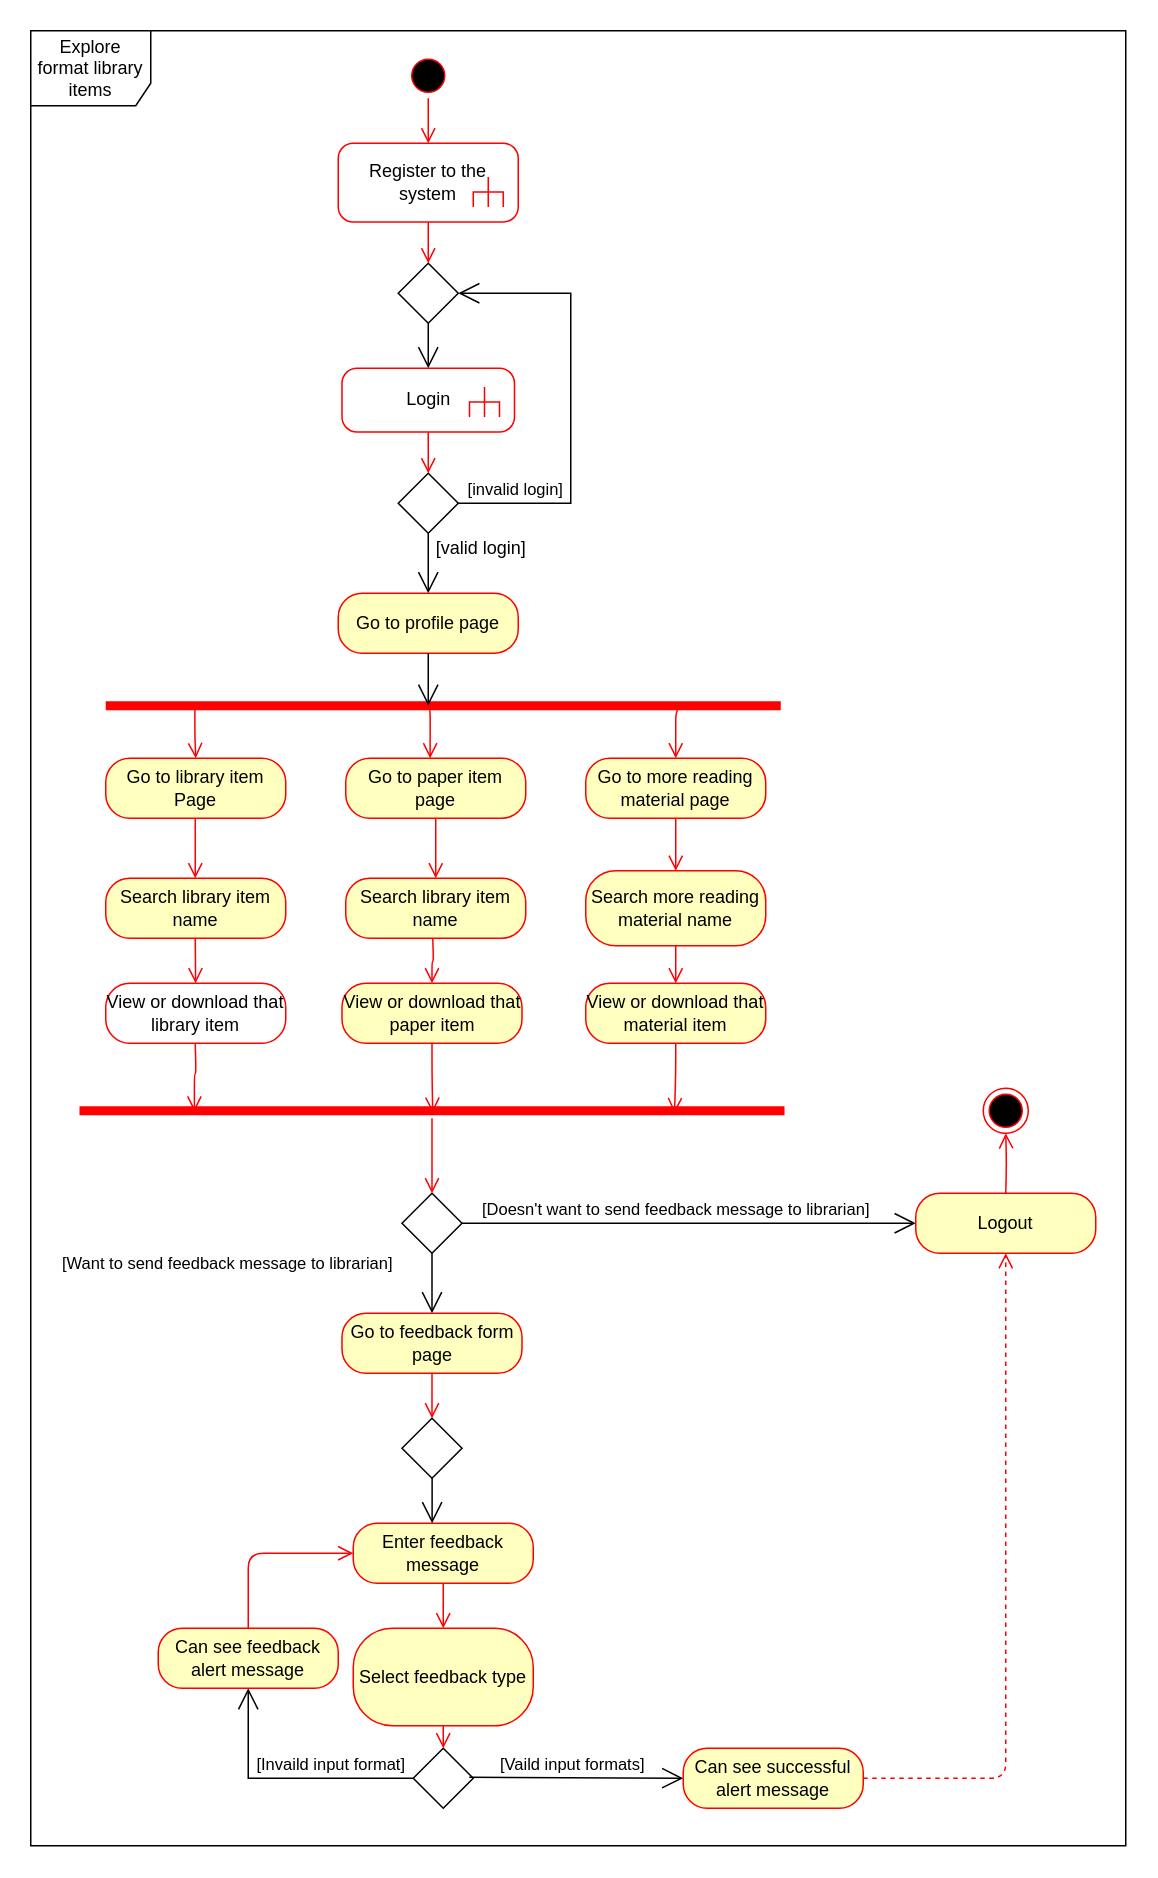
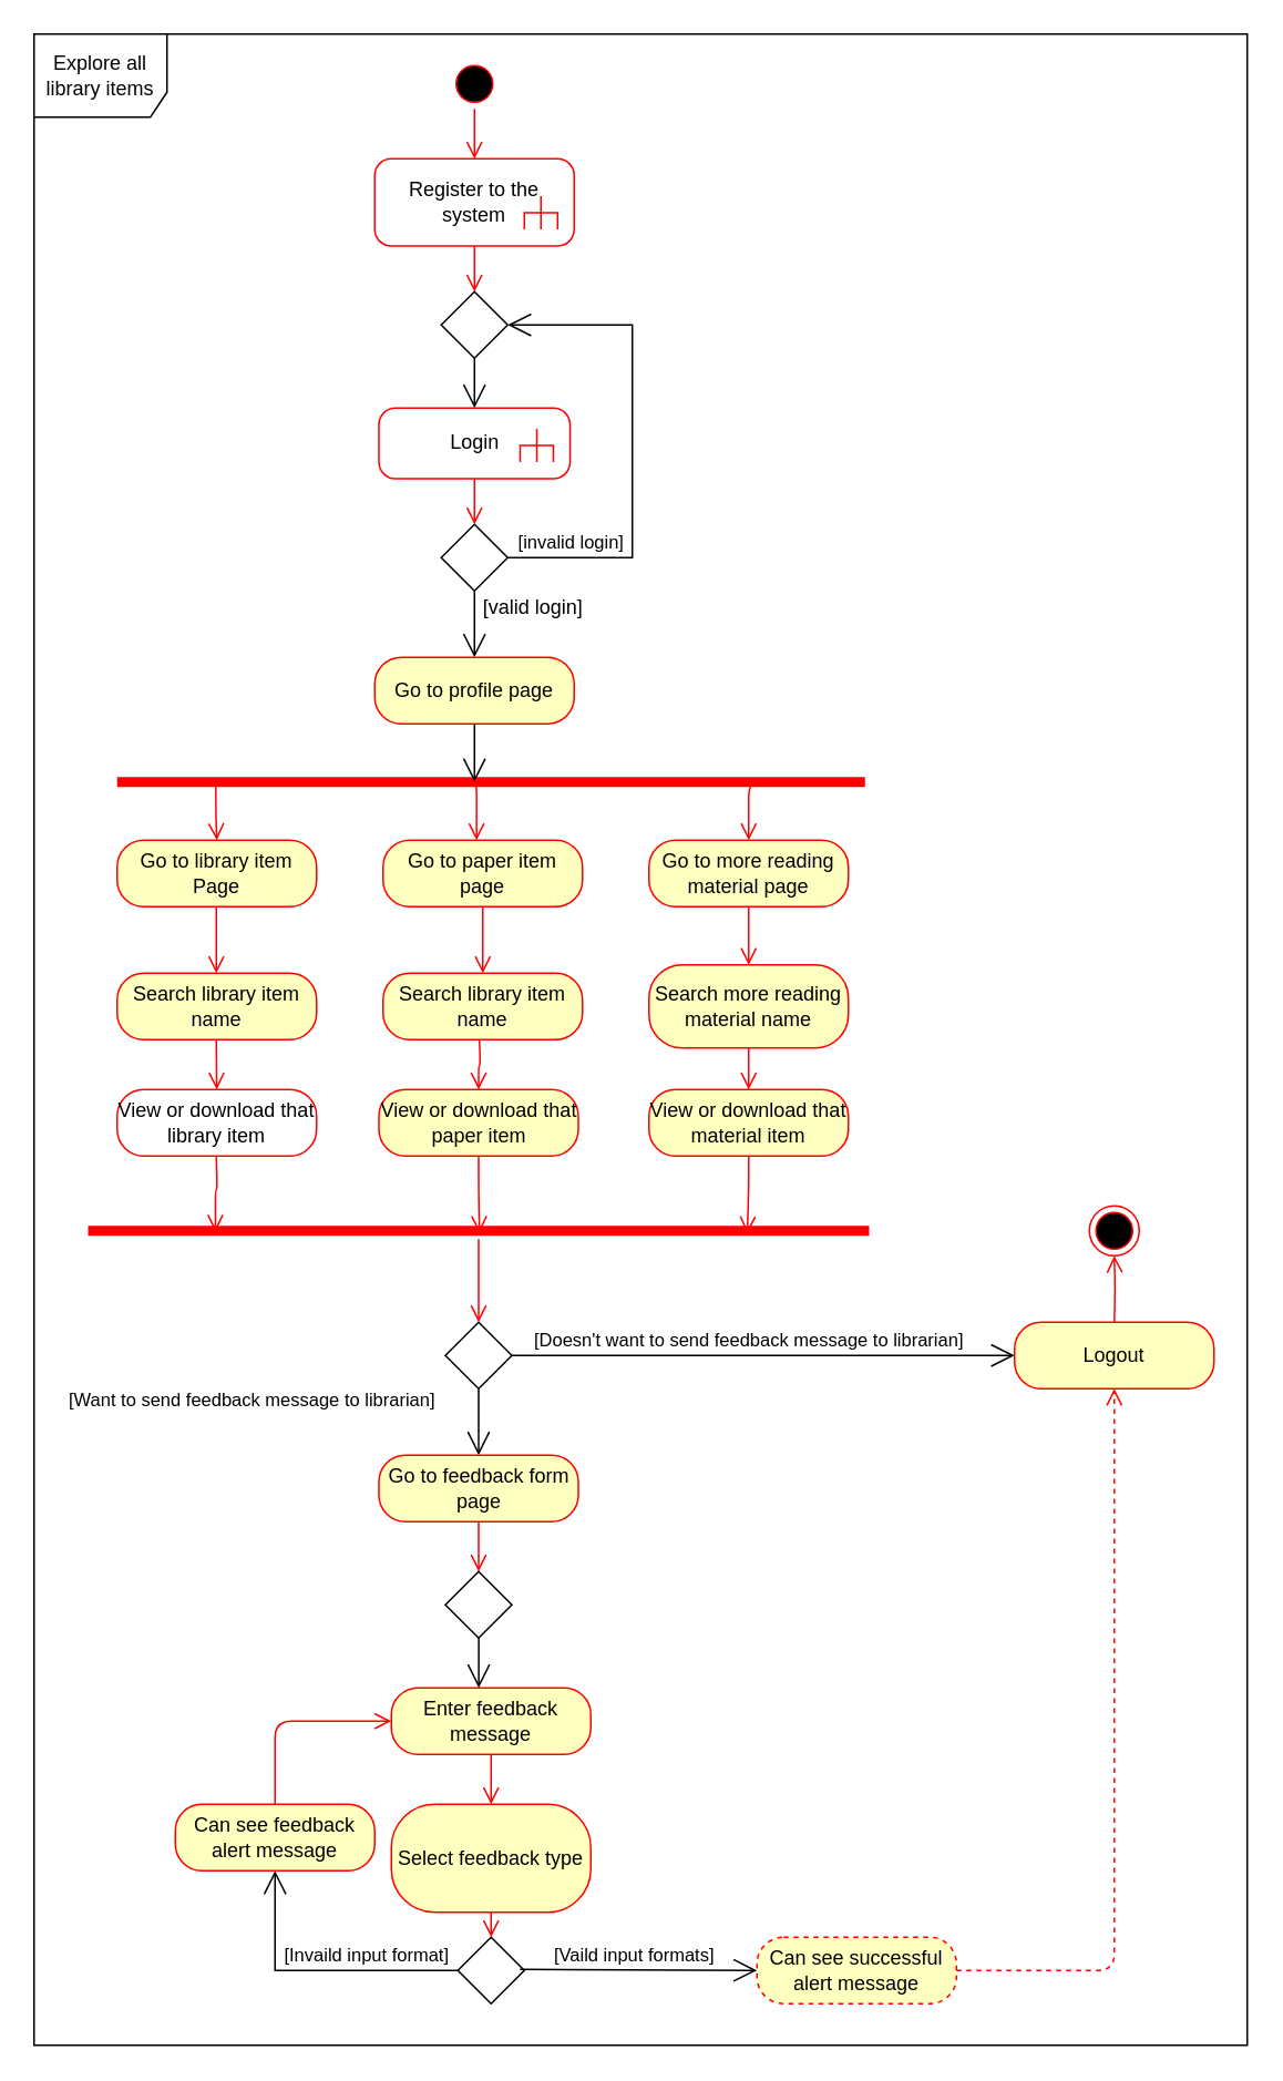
- <mxCell id="41" value="Explore format library items" style="shape=umlFrame;whiteSpace=wrap;html=1;width=80;height=50;" parent="1" vertex="1"><mxGeometry x="20" y="20" width="730" height="1210" as="geometry" /></mxCell>
+ <mxCell id="41" value="Explore all library items" style="shape=umlFrame;whiteSpace=wrap;html=1;width=80;height=50;" parent="1" vertex="1"><mxGeometry x="20" y="20" width="730" height="1210" as="geometry" /></mxCell>
- <mxCell id="47" value="Can see successful alert message" style="rounded=1;whiteSpace=wrap;html=1;arcSize=40;fontColor=#000000;fillColor=#ffffc0;strokeColor=#ff0000;" parent="1" vertex="1"><mxGeometry x="455" y="1165" width="120" height="40" as="geometry" /></mxCell>
+ <mxCell id="47" value="Can see successful alert message" style="rounded=1;whiteSpace=wrap;html=1;arcSize=40;fontColor=#000000;fillColor=#ffffc0;strokeColor=#ff0000;dashed=1;" parent="1" vertex="1"><mxGeometry x="455" y="1165" width="120" height="40" as="geometry" /></mxCell>
